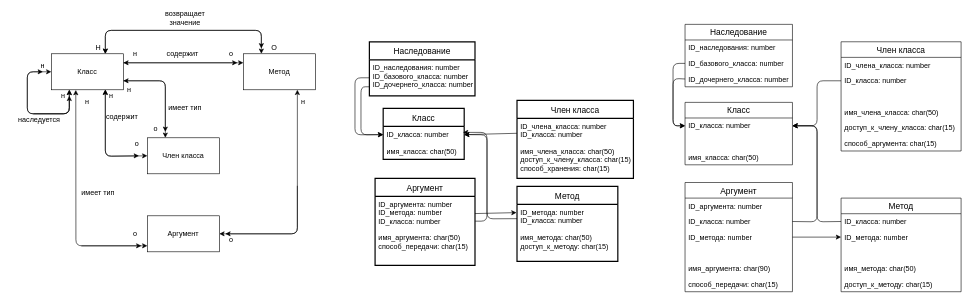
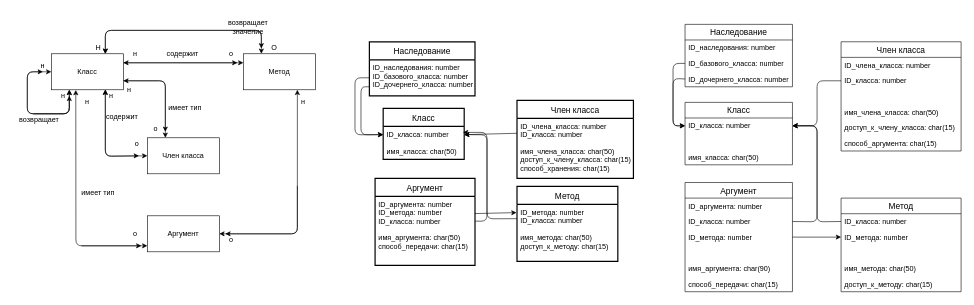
- <mxCell id="46" value="возвращает значение" style="text;html=1;strokeColor=none;fillColor=none;align=center;verticalAlign=middle;whiteSpace=wrap;rounded=0;" parent="1" vertex="1"><mxGeometry x="263" y="20" width="90" height="20" as="geometry" /></mxCell>
+ <mxCell id="46" value="возвращает значение" style="text;html=1;strokeColor=none;fillColor=none;align=center;verticalAlign=middle;whiteSpace=wrap;rounded=0;" parent="1" vertex="1"><mxGeometry x="368" y="35" width="90" height="20" as="geometry" /></mxCell>
- <mxCell id="26" value="наследуется" style="text;html=1;strokeColor=none;fillColor=none;align=center;verticalAlign=middle;whiteSpace=wrap;rounded=0;" parent="1" vertex="1"><mxGeometry x="20" y="190" width="90" height="20" as="geometry" /></mxCell>
+ <mxCell id="26" value="возвращает" style="text;html=1;strokeColor=none;fillColor=none;align=center;verticalAlign=middle;whiteSpace=wrap;rounded=0;" parent="1" vertex="1"><mxGeometry x="20" y="190" width="90" height="20" as="geometry" /></mxCell>
